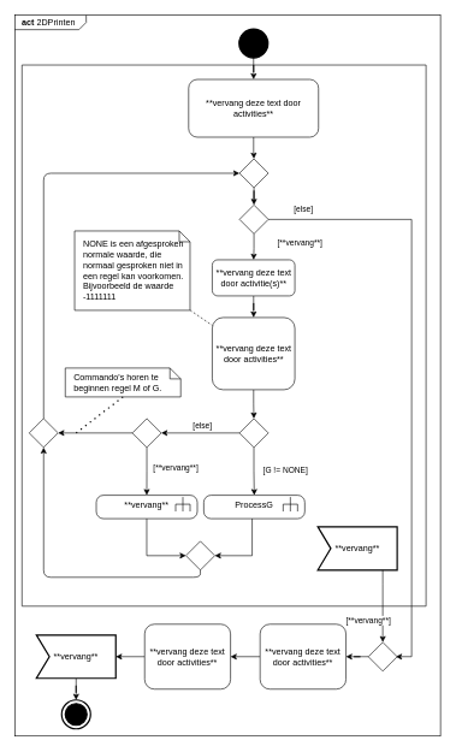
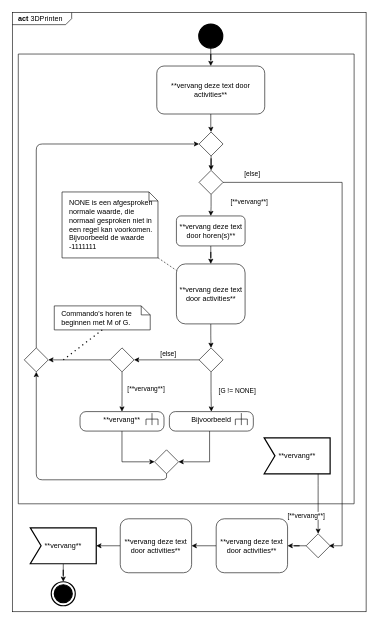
- <mxCell id="2" value="&lt;p style=&quot;margin:0px;margin-top:4px;margin-left:10px;text-align:left;&quot;&gt;&lt;b&gt;act&lt;/b&gt;&amp;nbsp;2DPrinten&lt;/p&gt;" style="html=1;shape=mxgraph.sysml.package;labelX=99;align=left;spacingLeft=10;overflow=fill;recursiveResize=0;container=0;" vertex="1" parent="1"><mxGeometry y="20" width="590" height="999" as="geometry" x="20" /></mxCell>
+ <mxCell id="2" value="&lt;p style=&quot;margin:0px;margin-top:4px;margin-left:10px;text-align:left;&quot;&gt;&lt;b&gt;act&lt;/b&gt;&amp;nbsp;3DPrinten&lt;/p&gt;" style="html=1;shape=mxgraph.sysml.package;labelX=99;align=left;spacingLeft=10;overflow=fill;recursiveResize=0;container=0;" vertex="1" parent="1"><mxGeometry y="20" width="590" height="999" as="geometry" x="20" /></mxCell>
- <mxCell id="6" value="**vervang deze text door activitie(s)**" style="shape=rect;html=1;rounded=1;whiteSpace=wrap;align=center;" vertex="1" parent="1"><mxGeometry x="293.69" y="359" width="114.5" height="50" as="geometry" /></mxCell>
+ <mxCell id="6" value="**vervang deze text door horen(s)**" style="shape=rect;html=1;rounded=1;whiteSpace=wrap;align=center;" vertex="1" parent="1"><mxGeometry x="293.69" y="359" width="114.5" height="50" as="geometry" /></mxCell>
- <mxCell id="25" value="Commando's horen te beginnen regel M of G." style="shape=note;size=15;align=left;spacingLeft=10;html=1;whiteSpace=wrap;" vertex="1" parent="1"><mxGeometry x="90" y="509" width="160" height="40" as="geometry" /></mxCell>
+ <mxCell id="25" value="Commando's horen te beginnen met M of G." style="shape=note;size=15;align=left;spacingLeft=10;html=1;whiteSpace=wrap;" vertex="1" parent="1"><mxGeometry x="90" y="509" width="160" height="40" as="geometry" /></mxCell>
- <mxCell id="24" value="ProcessG" style="html=1;shape=mxgraph.sysml.callBehAct;whiteSpace=wrap;align=center;verticalAlign=top;" vertex="1" parent="1"><mxGeometry x="281.92" y="685.25" width="140.04" height="32.5" as="geometry" /></mxCell>
+ <mxCell id="24" value="Bijvoorbeeld" style="html=1;shape=mxgraph.sysml.callBehAct;whiteSpace=wrap;align=center;verticalAlign=top;" vertex="1" parent="1"><mxGeometry x="281.92" y="685.25" width="140.04" height="32.5" as="geometry" /></mxCell>
